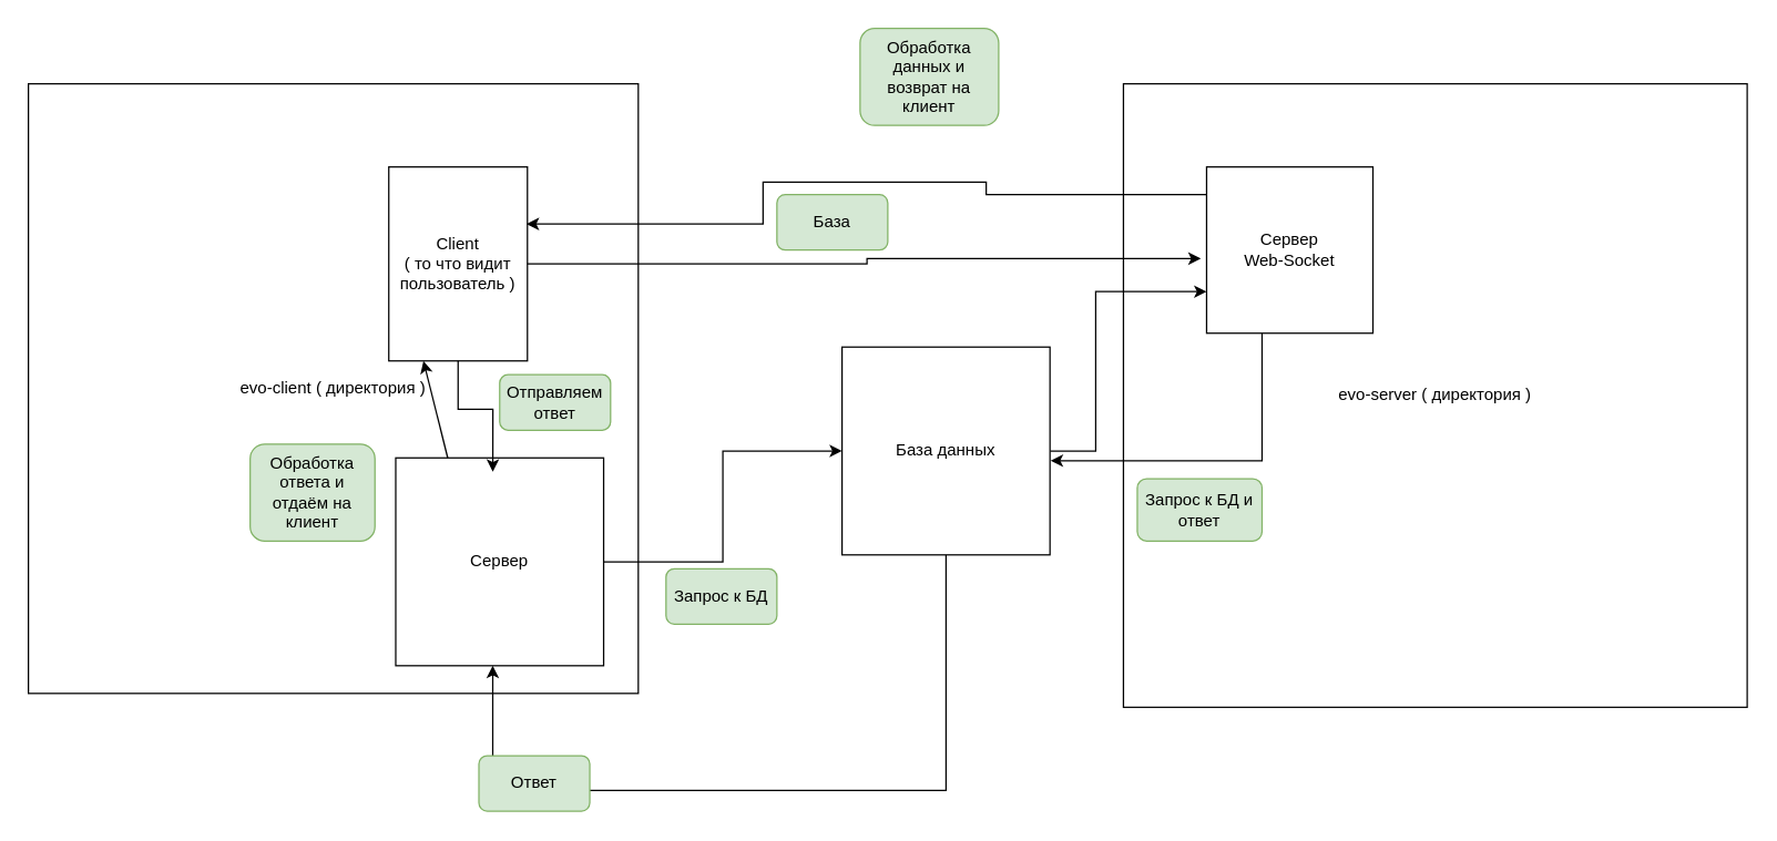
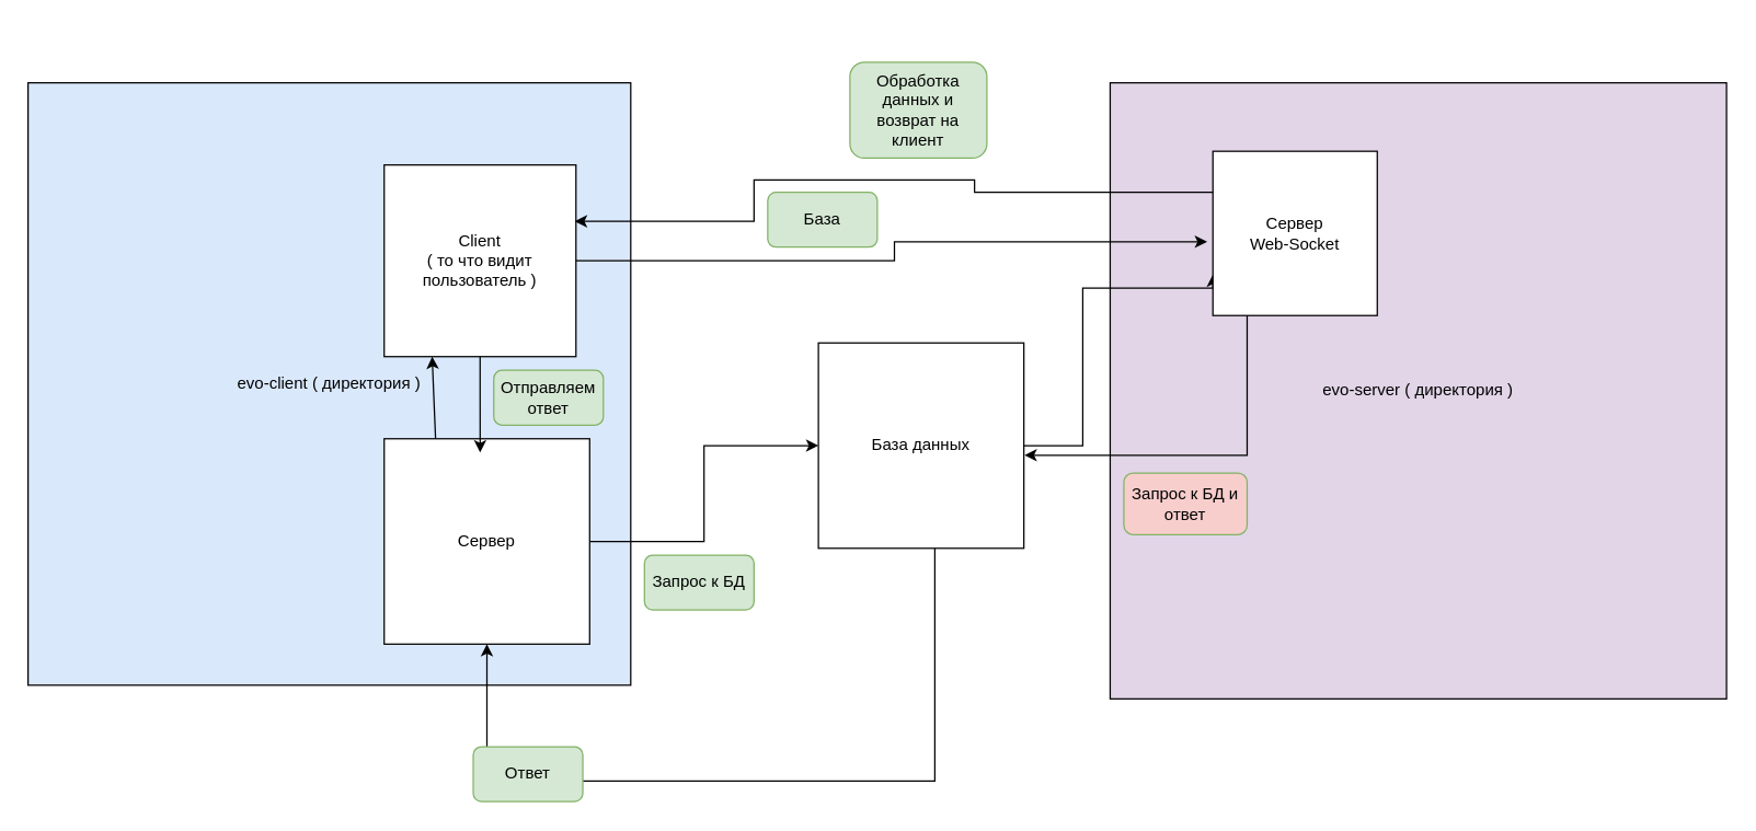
- <mxCell id="22" value="Обработка данных и возврат на клиент" style="rounded=1;whiteSpace=wrap;html=1;fillColor=#d5e8d4;strokeColor=#82b366;" vertex="1" parent="1"><mxGeometry x="620" y="20" width="100" height="70" as="geometry" /></mxCell>
+ <mxCell id="22" value="Обработка данных и возврат на клиент" style="rounded=1;whiteSpace=wrap;html=1;fillColor=#d5e8d4;strokeColor=#82b366;" vertex="1" parent="1"><mxGeometry x="620" y="45" width="100" height="70" as="geometry" /></mxCell>
- <mxCell id="17" value="Сервер&lt;br&gt;Web-Socket" style="whiteSpace=wrap;html=1;aspect=fixed;" vertex="1" parent="1"><mxGeometry x="870" y="120" width="120" height="120" as="geometry" /></mxCell>
+ <mxCell id="17" value="Сервер&lt;br&gt;Web-Socket" style="whiteSpace=wrap;html=1;aspect=fixed;" vertex="1" parent="1"><mxGeometry x="885" y="110" width="120" height="120" as="geometry" /></mxCell>
- <mxCell id="4" value="Client&lt;br&gt;( то что видит пользователь )" style="whiteSpace=wrap;html=1;aspect=fixed;" vertex="1" parent="1"><mxGeometry x="280" y="120" width="100" height="140" as="geometry" /></mxCell>
+ <mxCell id="4" value="Client&lt;br&gt;( то что видит пользователь )" style="whiteSpace=wrap;html=1;aspect=fixed;" vertex="1" parent="1"><mxGeometry x="280" y="120" width="140" height="140" as="geometry" /></mxCell>
- <mxCell id="3" value="evo-client ( директория )" style="whiteSpace=wrap;html=1;aspect=fixed;" vertex="1" parent="1"><mxGeometry x="20" y="60" width="440" height="440" as="geometry" /></mxCell>
+ <mxCell id="3" value="evo-client ( директория )" style="whiteSpace=wrap;html=1;aspect=fixed;fillColor=#dae8fc;" vertex="1" parent="1"><mxGeometry x="20" y="60" width="440" height="440" as="geometry" /></mxCell>
- <mxCell id="2" value="evo-server ( директория )" style="whiteSpace=wrap;html=1;aspect=fixed;" vertex="1" parent="1"><mxGeometry x="810" y="60" width="450" height="450" as="geometry" /></mxCell>
+ <mxCell id="2" value="evo-server ( директория )" style="whiteSpace=wrap;html=1;aspect=fixed;fillColor=#e1d5e7;" vertex="1" parent="1"><mxGeometry x="810" y="60" width="450" height="450" as="geometry" /></mxCell>
- <mxCell id="11" value="База данных" style="whiteSpace=wrap;html=1;aspect=fixed;" vertex="1" parent="1"><mxGeometry x="607" y="250" width="150" height="150" as="geometry" /></mxCell>
+ <mxCell id="11" value="База данных" style="whiteSpace=wrap;html=1;aspect=fixed;" vertex="1" parent="1"><mxGeometry x="597" y="250" width="150" height="150" as="geometry" /></mxCell>
- <mxCell id="14" value="Обработка ответа и отдаём на клиент" style="rounded=1;whiteSpace=wrap;html=1;fillColor=#d5e8d4;strokeColor=#82b366;" vertex="1" parent="1"><mxGeometry x="180" y="320" width="90" height="70" as="geometry" /></mxCell>
- <mxCell id="21" value="Запрос к БД и ответ" style="rounded=1;whiteSpace=wrap;html=1;fillColor=#d5e8d4;strokeColor=#82b366;" vertex="1" parent="1"><mxGeometry x="820" y="345" width="90" height="45" as="geometry" /></mxCell>
+ <mxCell id="21" value="Запрос к БД и ответ" style="rounded=1;whiteSpace=wrap;html=1;fillColor=#f8cecc;strokeColor=#82b366;" vertex="1" parent="1"><mxGeometry x="820" y="345" width="90" height="45" as="geometry" /></mxCell>
- <mxCell id="6" value="Сервер" style="whiteSpace=wrap;html=1;aspect=fixed;" vertex="1" parent="1"><mxGeometry x="285" y="330" width="150" height="150" as="geometry" /></mxCell>
+ <mxCell id="6" value="Сервер" style="whiteSpace=wrap;html=1;aspect=fixed;" vertex="1" parent="1"><mxGeometry x="280" y="320" width="150" height="150" as="geometry" /></mxCell>
- <mxCell id="12" value="Запрос к БД" style="rounded=1;whiteSpace=wrap;html=1;fillColor=#d5e8d4;strokeColor=#82b366;" vertex="1" parent="1"><mxGeometry x="480" y="410" width="80" height="40" as="geometry" /></mxCell>
+ <mxCell id="12" value="Запрос к БД" style="rounded=1;whiteSpace=wrap;html=1;fillColor=#d5e8d4;strokeColor=#82b366;" vertex="1" parent="1"><mxGeometry x="470" y="405" width="80" height="40" as="geometry" /></mxCell>
